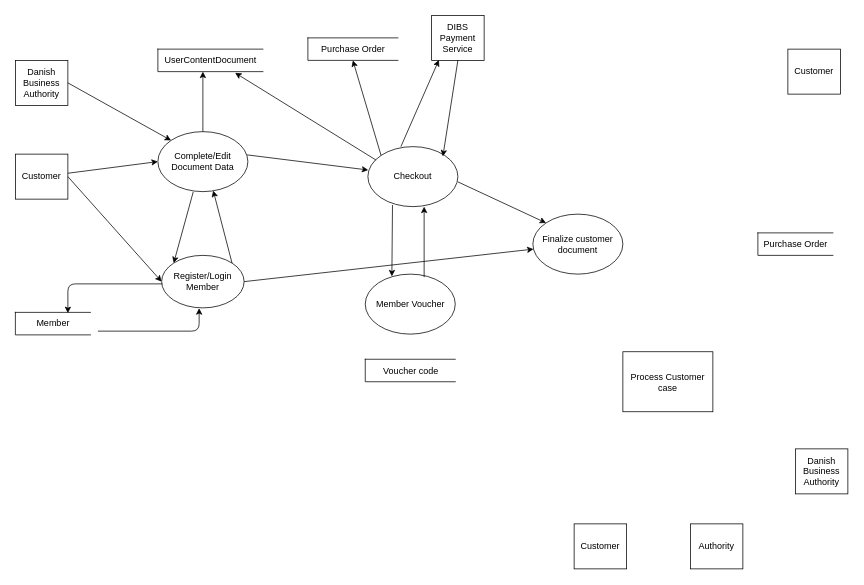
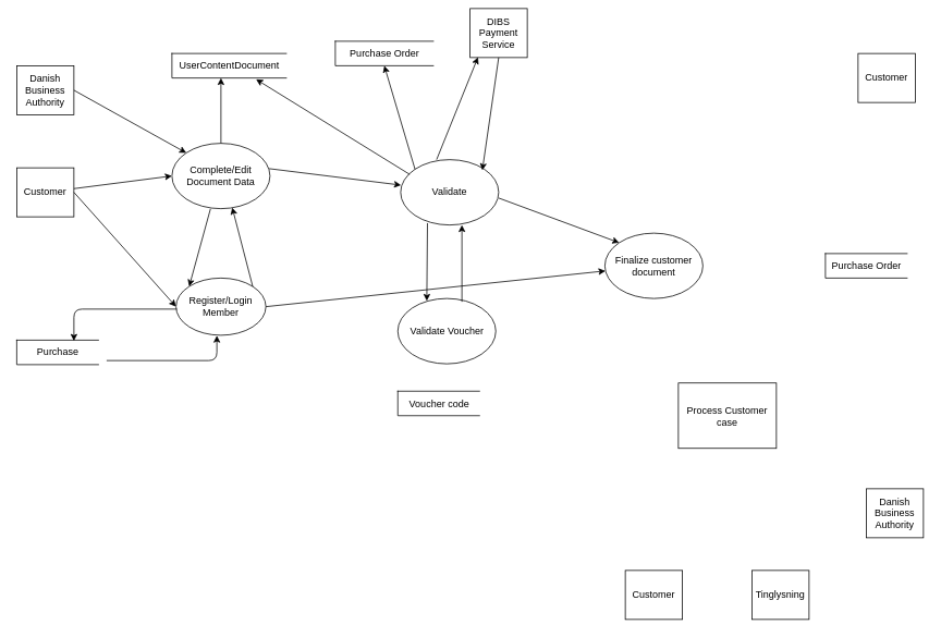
- <mxCell id="25" value="DIBS Payment Service" style="rounded=0;whiteSpace=wrap;html=1;" vertex="1" parent="1"><mxGeometry x="575" y="20" width="70" height="60" as="geometry" /></mxCell>
+ <mxCell id="25" value="DIBS Payment Service" style="rounded=0;whiteSpace=wrap;html=1;" vertex="1" parent="1"><mxGeometry x="575" y="10" width="70" height="60" as="geometry" /></mxCell>
- <mxCell id="10" value="Checkout&lt;br&gt;" style="ellipse;whiteSpace=wrap;html=1;" vertex="1" parent="1"><mxGeometry x="490" y="195" width="120" height="80" as="geometry" /></mxCell>
+ <mxCell id="10" value="Validate&lt;br&gt;" style="ellipse;whiteSpace=wrap;html=1;" vertex="1" parent="1"><mxGeometry x="490" y="195" width="120" height="80" as="geometry" /></mxCell>
- <mxCell id="11" value="Finalize customer document&lt;br&gt;" style="ellipse;whiteSpace=wrap;html=1;" vertex="1" parent="1"><mxGeometry x="710" y="285" width="120" height="80" as="geometry" /></mxCell>
+ <mxCell id="11" value="Finalize customer document&lt;br&gt;" style="ellipse;whiteSpace=wrap;html=1;" vertex="1" parent="1"><mxGeometry x="740" y="285" width="120" height="80" as="geometry" /></mxCell>
- <mxCell id="12" value="Member Voucher&lt;br&gt;" style="ellipse;whiteSpace=wrap;html=1;" vertex="1" parent="1"><mxGeometry x="486.5" y="365" width="120" height="80" as="geometry" /></mxCell>
+ <mxCell id="12" value="Validate Voucher&lt;br&gt;" style="ellipse;whiteSpace=wrap;html=1;" vertex="1" parent="1"><mxGeometry x="486.5" y="365" width="120" height="80" as="geometry" /></mxCell>
- <mxCell id="5" value="Member" style="html=1;dashed=0;whitespace=wrap;shape=partialRectangle;right=0;fillColor=none;" vertex="1" parent="1"><mxGeometry x="20" y="416" width="100" height="30" as="geometry" /></mxCell>
+ <mxCell id="5" value="Purchase" style="html=1;dashed=0;whitespace=wrap;shape=partialRectangle;right=0;fillColor=none;" vertex="1" parent="1"><mxGeometry x="20" y="416" width="100" height="30" as="geometry" /></mxCell>
- <mxCell id="34" value="Voucher code" style="html=1;dashed=0;whitespace=wrap;shape=partialRectangle;right=0;fillColor=none;" vertex="1" parent="1"><mxGeometry x="486.5" y="478.5" width="120" height="30" as="geometry" /></mxCell>
+ <mxCell id="34" value="Voucher code" style="html=1;dashed=0;whitespace=wrap;shape=partialRectangle;right=0;fillColor=none;" vertex="1" parent="1"><mxGeometry x="486.5" y="478.5" width="100" height="30" as="geometry" /></mxCell>
- <mxCell id="19" value="Authority" style="rounded=0;whiteSpace=wrap;html=1;" vertex="1" parent="1"><mxGeometry x="920" y="698" width="70" height="60" as="geometry" /></mxCell>
+ <mxCell id="19" value="Tinglysning" style="rounded=0;whiteSpace=wrap;html=1;" vertex="1" parent="1"><mxGeometry x="920" y="698" width="70" height="60" as="geometry" /></mxCell>
